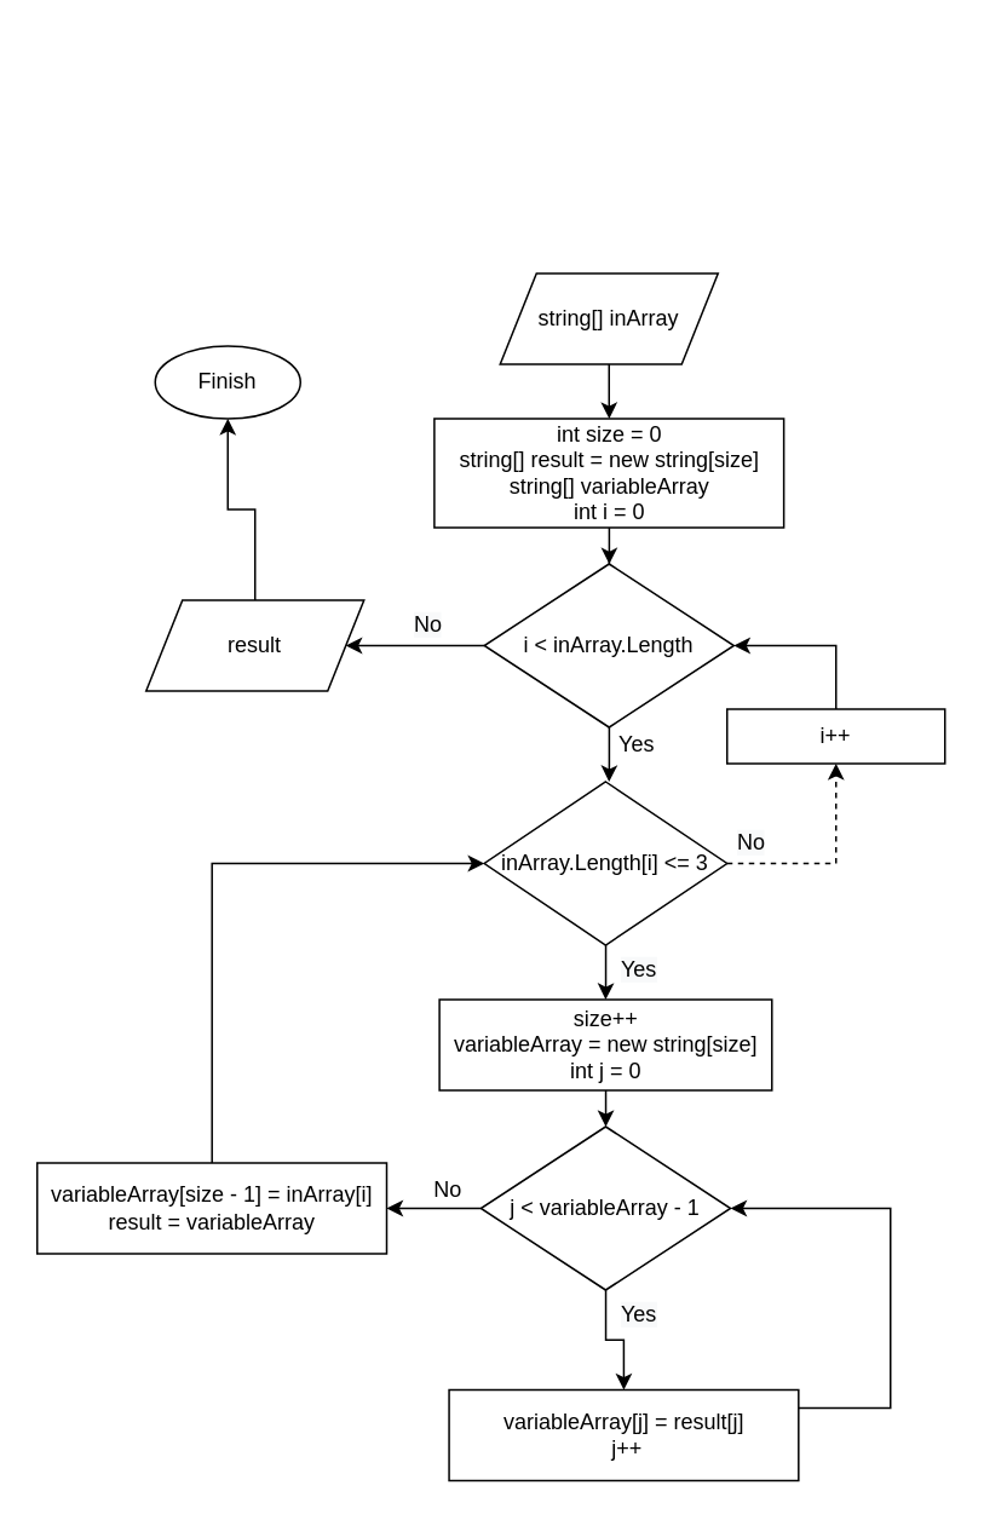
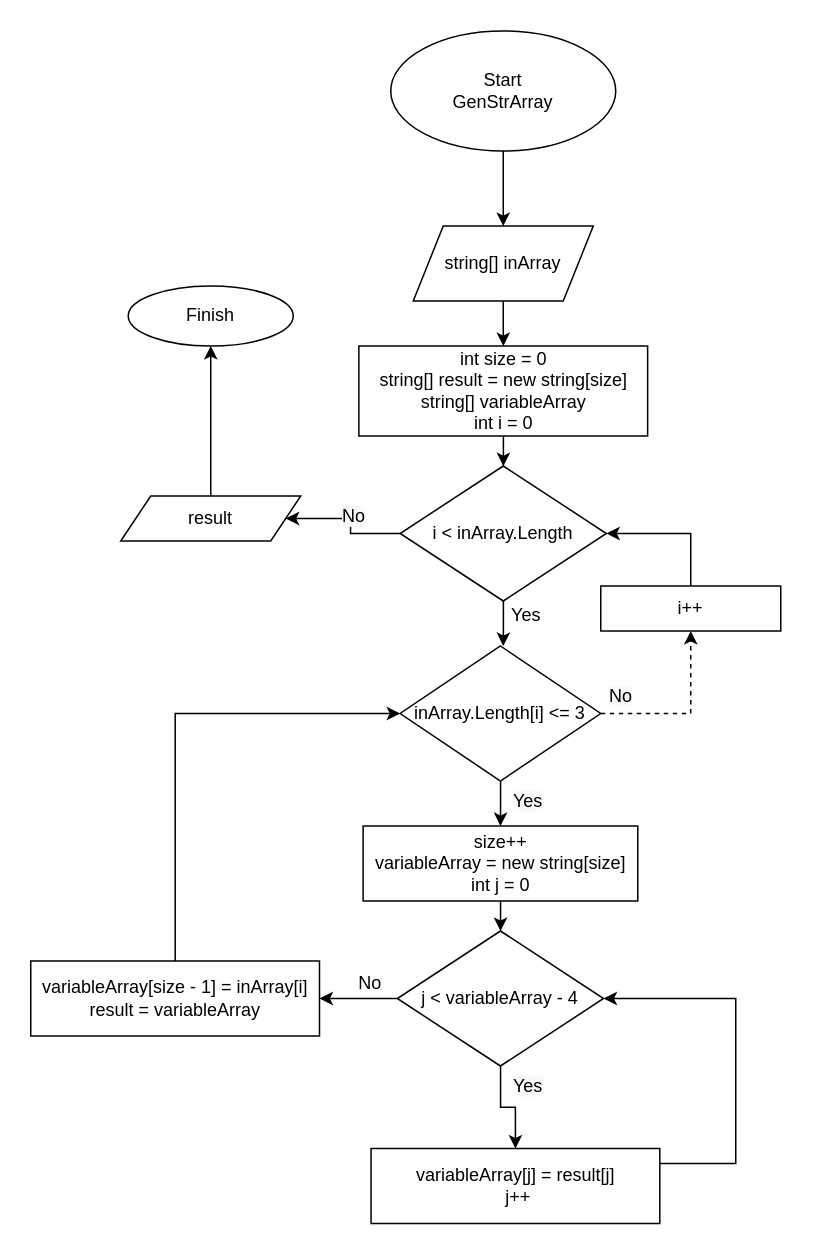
+ <mxCell id="3" value="Start&lt;br&gt;GenStrArray" style="ellipse;whiteSpace=wrap;html=1;fontFamily=Helvetica;fontSize=12;" vertex="1" parent="1"><mxGeometry x="260" y="20" width="150" height="80" as="geometry" /></mxCell>
+ <mxCell id="2" style="edgeStyle=orthogonalEdgeStyle;rounded=0;orthogonalLoop=1;jettySize=auto;html=1;fontFamily=Helvetica;fontSize=12;" edge="1" parent="1" source="3" target="5"><mxGeometry relative="1" as="geometry"><mxPoint x="335" y="140" as="targetPoint" /></mxGeometry></mxCell>
- <mxCell id="27" value="Finish" style="ellipse;whiteSpace=wrap;html=1;fontFamily=Helvetica;fontSize=12;" vertex="1" parent="1"><mxGeometry x="85" y="190" width="80" height="40" as="geometry" /></mxCell>
+ <mxCell id="27" value="Finish" style="ellipse;whiteSpace=wrap;html=1;fontFamily=Helvetica;fontSize=12;" vertex="1" parent="1"><mxGeometry x="85" y="190" width="110" height="40" as="geometry" /></mxCell>
- <mxCell id="26" value="result" style="shape=parallelogram;perimeter=parallelogramPerimeter;whiteSpace=wrap;html=1;fixedSize=1;fontFamily=Helvetica;fontSize=12;" vertex="1" parent="1"><mxGeometry x="80" y="330" width="120" height="50" as="geometry" /></mxCell>
+ <mxCell id="26" value="result" style="shape=parallelogram;perimeter=parallelogramPerimeter;whiteSpace=wrap;html=1;fixedSize=1;fontFamily=Helvetica;fontSize=12;" vertex="1" parent="1"><mxGeometry x="80" y="330" width="120" height="30" as="geometry" /></mxCell>
- <mxCell id="18" value="j &amp;lt; variableArray - 1" style="rhombus;whiteSpace=wrap;html=1;fontFamily=Helvetica;fontSize=12;" vertex="1" parent="1"><mxGeometry x="264.38" y="620" width="137.5" height="90" as="geometry" /></mxCell>
+ <mxCell id="18" value="j &amp;lt; variableArray - 4" style="rhombus;whiteSpace=wrap;html=1;fontFamily=Helvetica;fontSize=12;" vertex="1" parent="1"><mxGeometry x="264.38" y="620" width="137.5" height="90" as="geometry" /></mxCell>
